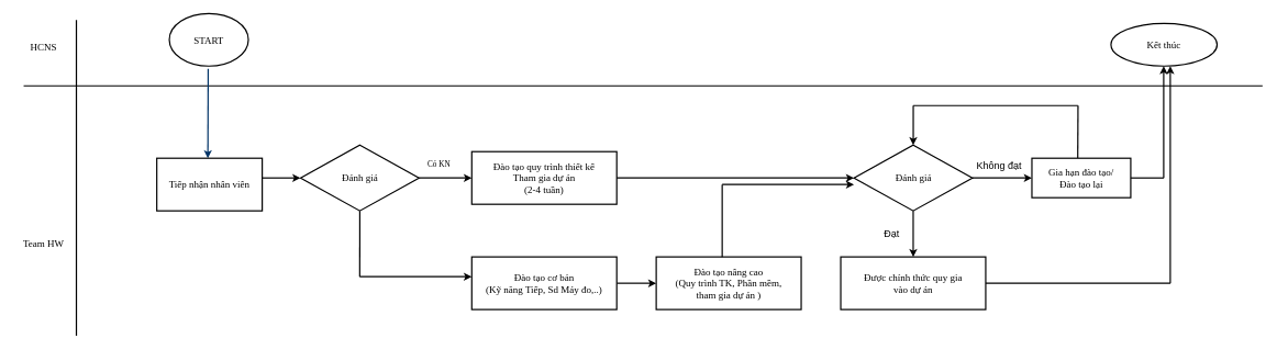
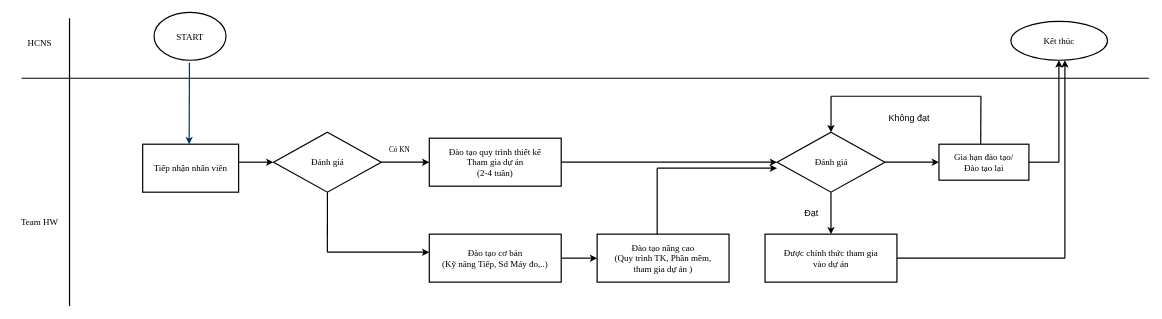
- <mxCell id="26" value="Không đạt" style="text;html=1;align=center;verticalAlign=middle;resizable=0;points=[];autosize=1;fontSize=15;strokeWidth=2;" vertex="1" parent="1"><mxGeometry x="1474.79" y="240" width="80" height="20" as="geometry" /></mxCell>
+ <mxCell id="26" value="Không đạt" style="text;html=1;align=center;verticalAlign=middle;resizable=0;points=[];autosize=1;fontSize=15;strokeWidth=2;" vertex="1" parent="1"><mxGeometry x="1474.79" y="185" width="80" height="20" as="geometry" /></mxCell>
- <mxCell id="23" value="&lt;span style=&quot;white-space: nowrap&quot;&gt;Được chính thức quy gia &lt;br&gt;vào dự án&lt;br&gt;&lt;/span&gt;" style="rounded=0;whiteSpace=wrap;html=1;fontFamily=Verdana;fontSize=15;strokeWidth=2;" vertex="1" parent="1"><mxGeometry x="1274.9" y="390" width="220" height="80" as="geometry" /></mxCell>
+ <mxCell id="23" value="&lt;span style=&quot;white-space: nowrap&quot;&gt;Được chính thức tham gia &lt;br&gt;vào dự án&lt;br&gt;&lt;/span&gt;" style="rounded=0;whiteSpace=wrap;html=1;fontFamily=Verdana;fontSize=15;strokeWidth=2;" vertex="1" parent="1"><mxGeometry x="1274.9" y="390" width="220" height="80" as="geometry" /></mxCell>
